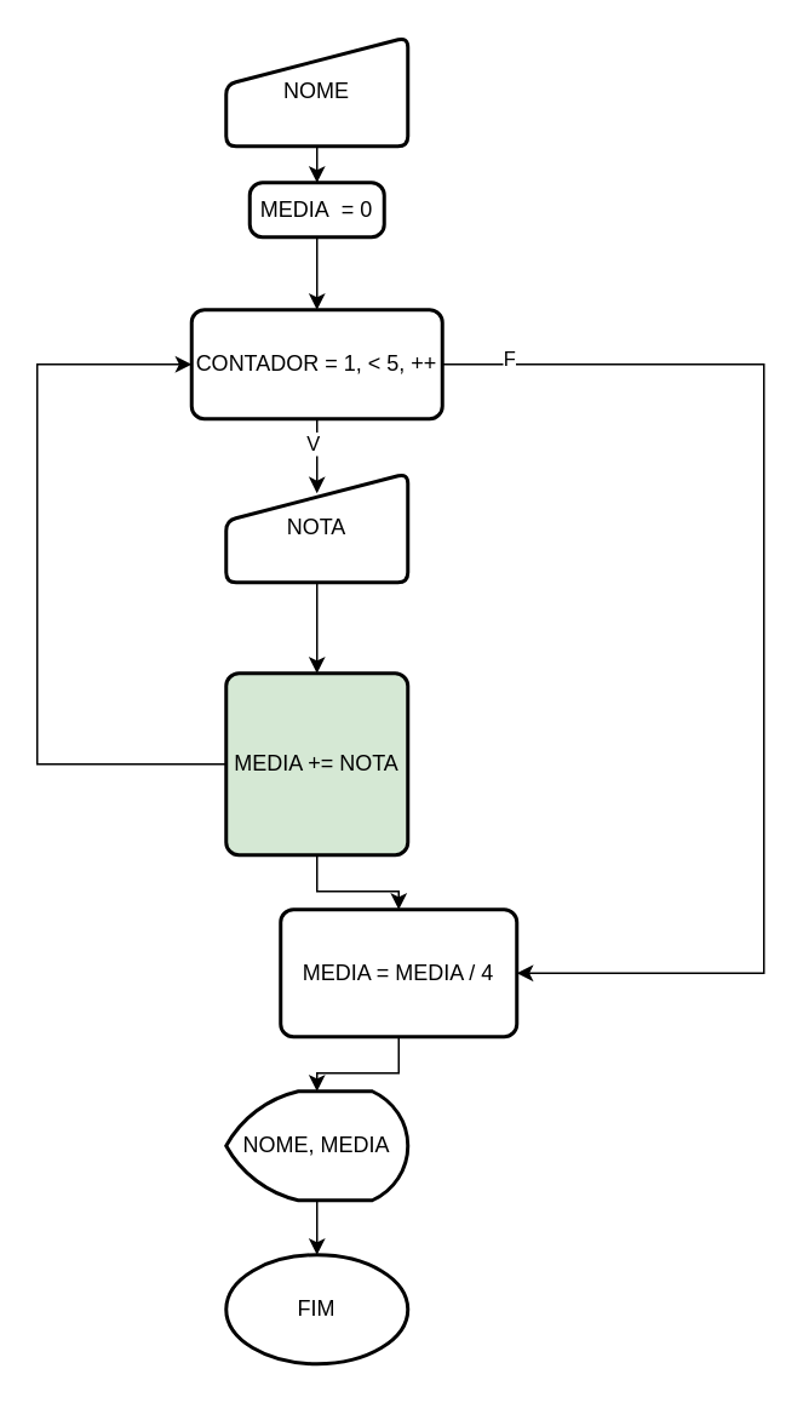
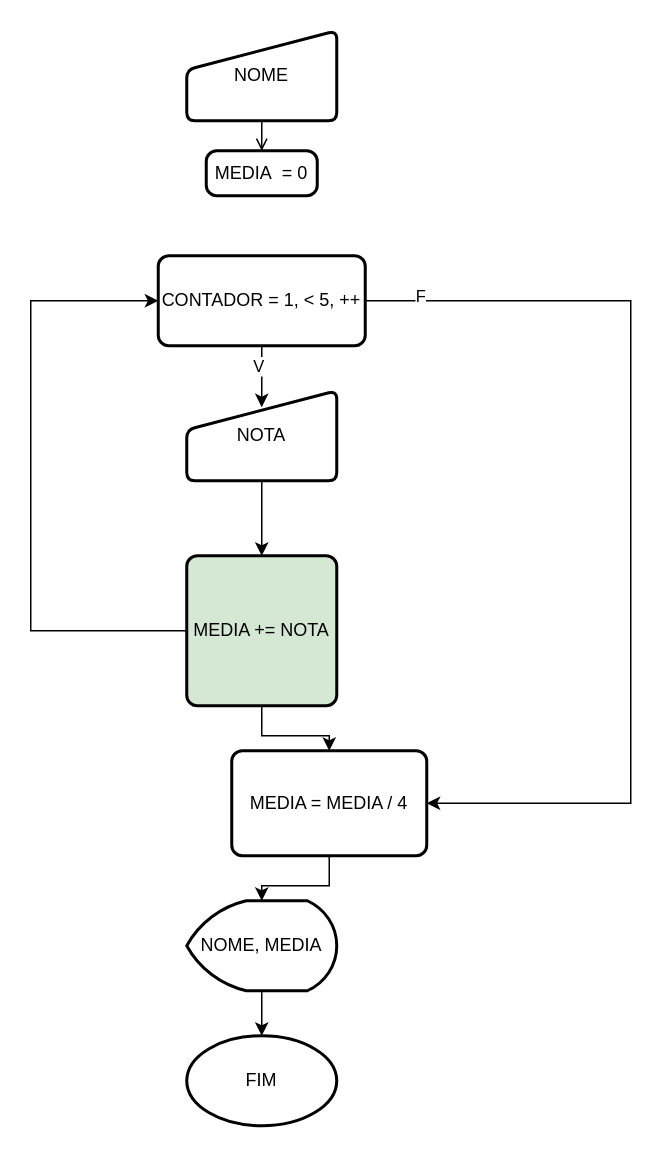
- <mxCell id="3" style="edgeStyle=orthogonalEdgeStyle;rounded=0;orthogonalLoop=1;jettySize=auto;html=1;entryX=0.5;entryY=0;entryDx=0;entryDy=0;" edge="1" parent="1" source="4" target="16"><mxGeometry relative="1" as="geometry" /></mxCell>
+ <mxCell id="3" style="edgeStyle=orthogonalEdgeStyle;rounded=0;orthogonalLoop=1;jettySize=auto;html=1;entryX=0.5;entryY=0;entryDx=0;entryDy=0;endArrow=open;" edge="1" parent="1" source="4" target="16"><mxGeometry relative="1" as="geometry" /></mxCell>
- <mxCell id="15" style="edgeStyle=orthogonalEdgeStyle;rounded=0;orthogonalLoop=1;jettySize=auto;html=1;entryX=0.5;entryY=0;entryDx=0;entryDy=0;" edge="1" parent="1" source="16" target="7"><mxGeometry relative="1" as="geometry" /></mxCell>
